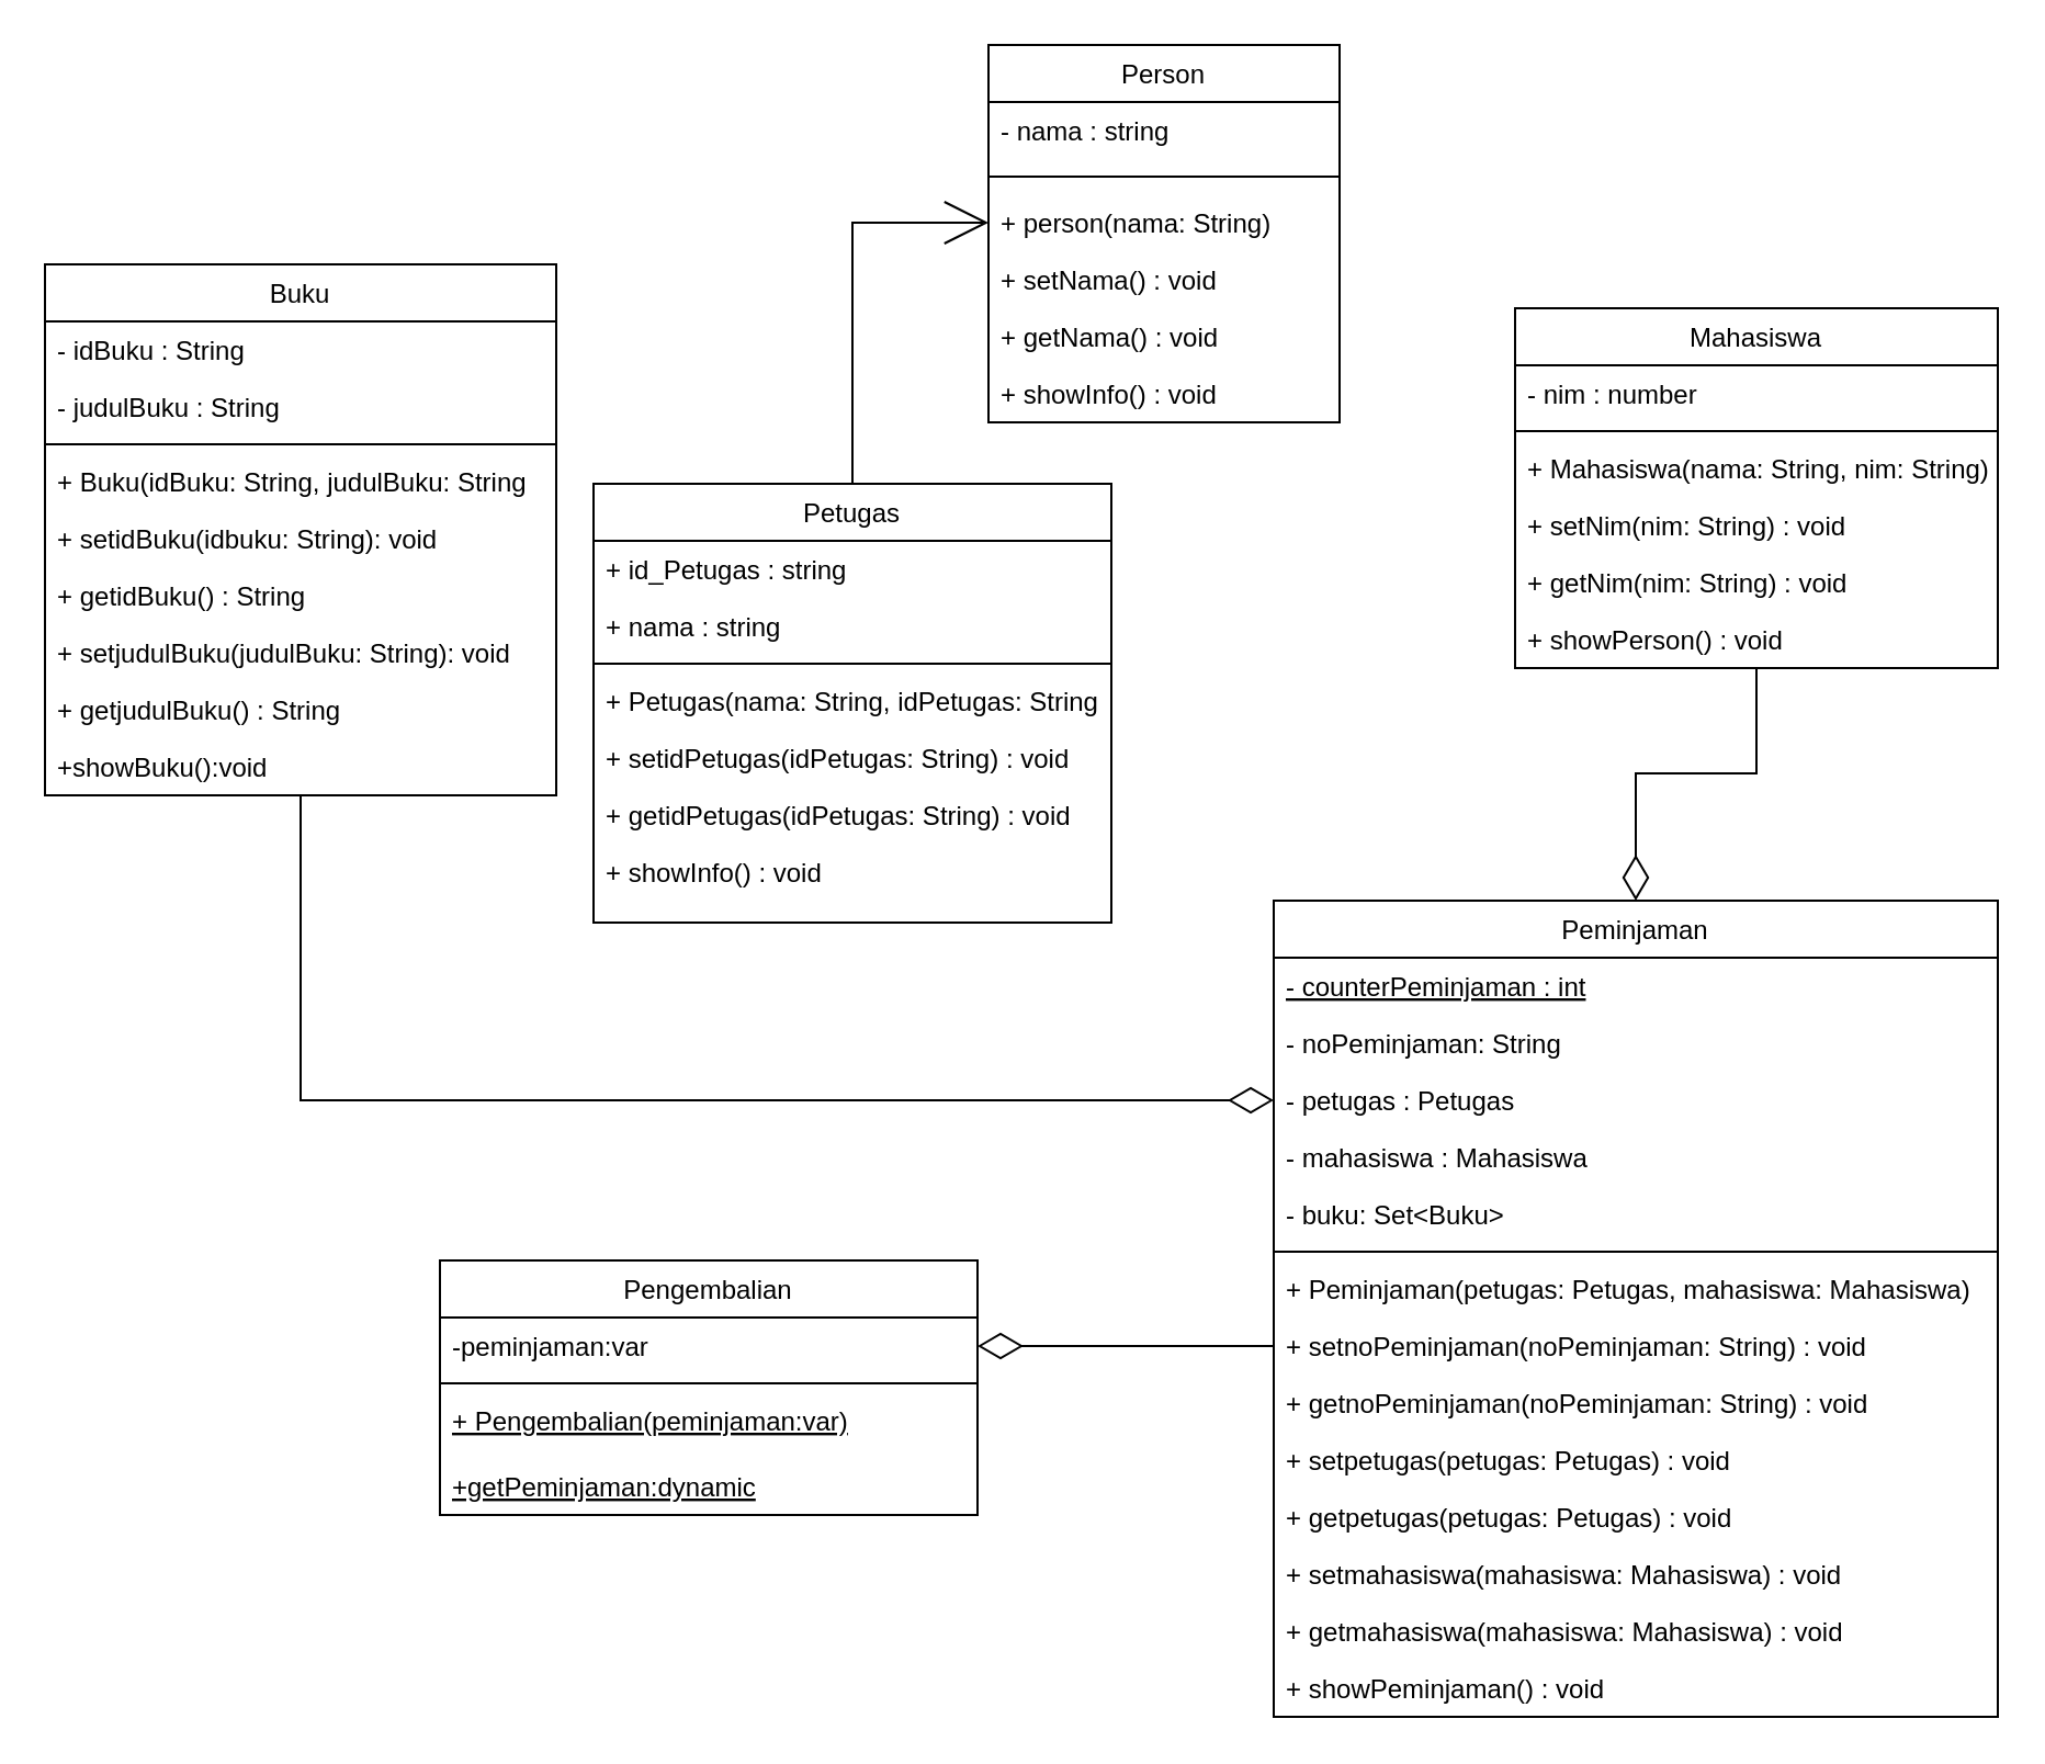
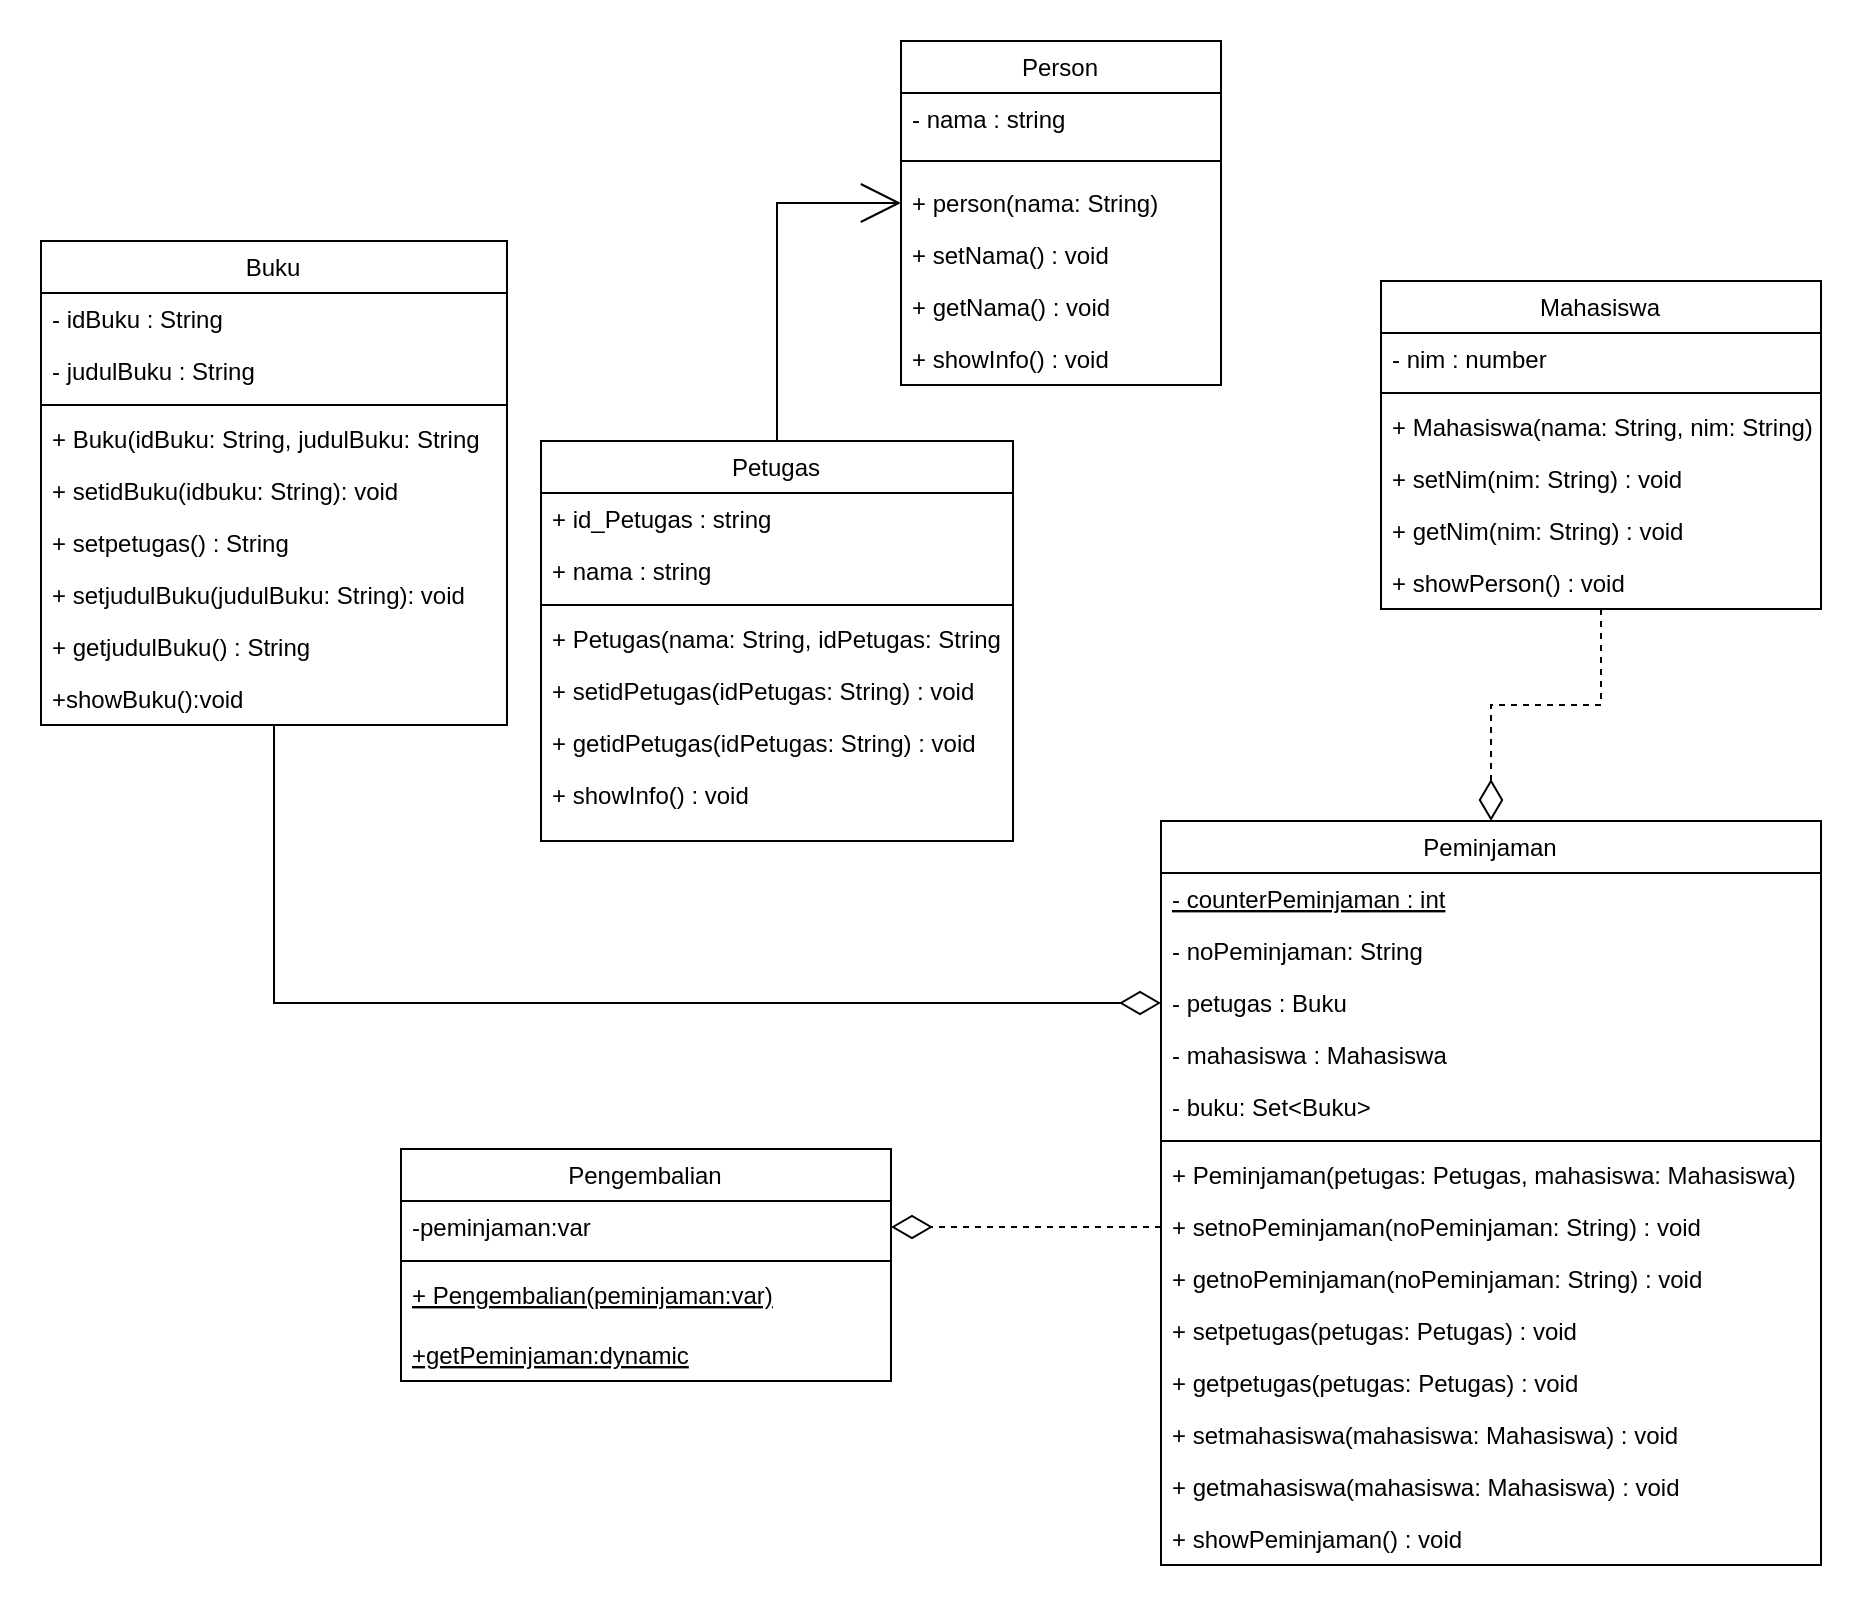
- <mxCell id="25" value="+ getidBuku() : String" style="text;align=left;verticalAlign=top;spacingLeft=4;spacingRight=4;overflow=hidden;rotatable=0;points=[[0,0.5],[1,0.5]];portConstraint=eastwest;rounded=0;shadow=0;html=0;" parent="19" vertex="1"><mxGeometry y="138" width="233" height="26" as="geometry" /></mxCell>
+ <mxCell id="25" value="+ setpetugas() : String" style="text;align=left;verticalAlign=top;spacingLeft=4;spacingRight=4;overflow=hidden;rotatable=0;points=[[0,0.5],[1,0.5]];portConstraint=eastwest;rounded=0;shadow=0;html=0;" parent="19" vertex="1"><mxGeometry y="138" width="233" height="26" as="geometry" /></mxCell>
- <mxCell id="49" style="edgeStyle=orthogonalEdgeStyle;rounded=0;orthogonalLoop=1;jettySize=auto;html=1;exitX=0.5;exitY=1;exitDx=0;exitDy=0;entryX=0.5;entryY=0;entryDx=0;entryDy=0;endArrow=diamondThin;endFill=0;endSize=18;" parent="1" source="50" target="29" edge="1"><mxGeometry relative="1" as="geometry" /></mxCell>
+ <mxCell id="49" style="edgeStyle=orthogonalEdgeStyle;rounded=0;orthogonalLoop=1;jettySize=auto;html=1;exitX=0.5;exitY=1;exitDx=0;exitDy=0;entryX=0.5;entryY=0;entryDx=0;entryDy=0;endArrow=diamondThin;endFill=0;endSize=18;dashed=1;" parent="1" source="50" target="29" edge="1"><mxGeometry relative="1" as="geometry" /></mxCell>
- <mxCell id="32" value="- petugas : Petugas" style="text;align=left;verticalAlign=top;spacingLeft=4;spacingRight=4;overflow=hidden;rotatable=0;points=[[0,0.5],[1,0.5]];portConstraint=eastwest;rounded=0;shadow=0;html=0;" parent="29" vertex="1"><mxGeometry y="78" width="330" height="26" as="geometry" /></mxCell>
+ <mxCell id="32" value="- petugas : Buku" style="text;align=left;verticalAlign=top;spacingLeft=4;spacingRight=4;overflow=hidden;rotatable=0;points=[[0,0.5],[1,0.5]];portConstraint=eastwest;rounded=0;shadow=0;html=0;" parent="29" vertex="1"><mxGeometry y="78" width="330" height="26" as="geometry" /></mxCell>
- <mxCell id="57" style="edgeStyle=orthogonalEdgeStyle;rounded=0;orthogonalLoop=1;jettySize=auto;html=1;exitX=0;exitY=0.5;exitDx=0;exitDy=0;entryX=1;entryY=0.5;entryDx=0;entryDy=0;endArrow=diamondThin;endFill=0;endSize=18;" edge="1" parent="1" source="37" target="45"><mxGeometry relative="1" as="geometry" /></mxCell>
+ <mxCell id="57" style="edgeStyle=orthogonalEdgeStyle;rounded=0;orthogonalLoop=1;jettySize=auto;html=1;exitX=0;exitY=0.5;exitDx=0;exitDy=0;entryX=1;entryY=0.5;entryDx=0;entryDy=0;endArrow=diamondThin;endFill=0;endSize=18;dashed=1;" edge="1" parent="1" source="37" target="45"><mxGeometry relative="1" as="geometry" /></mxCell>
